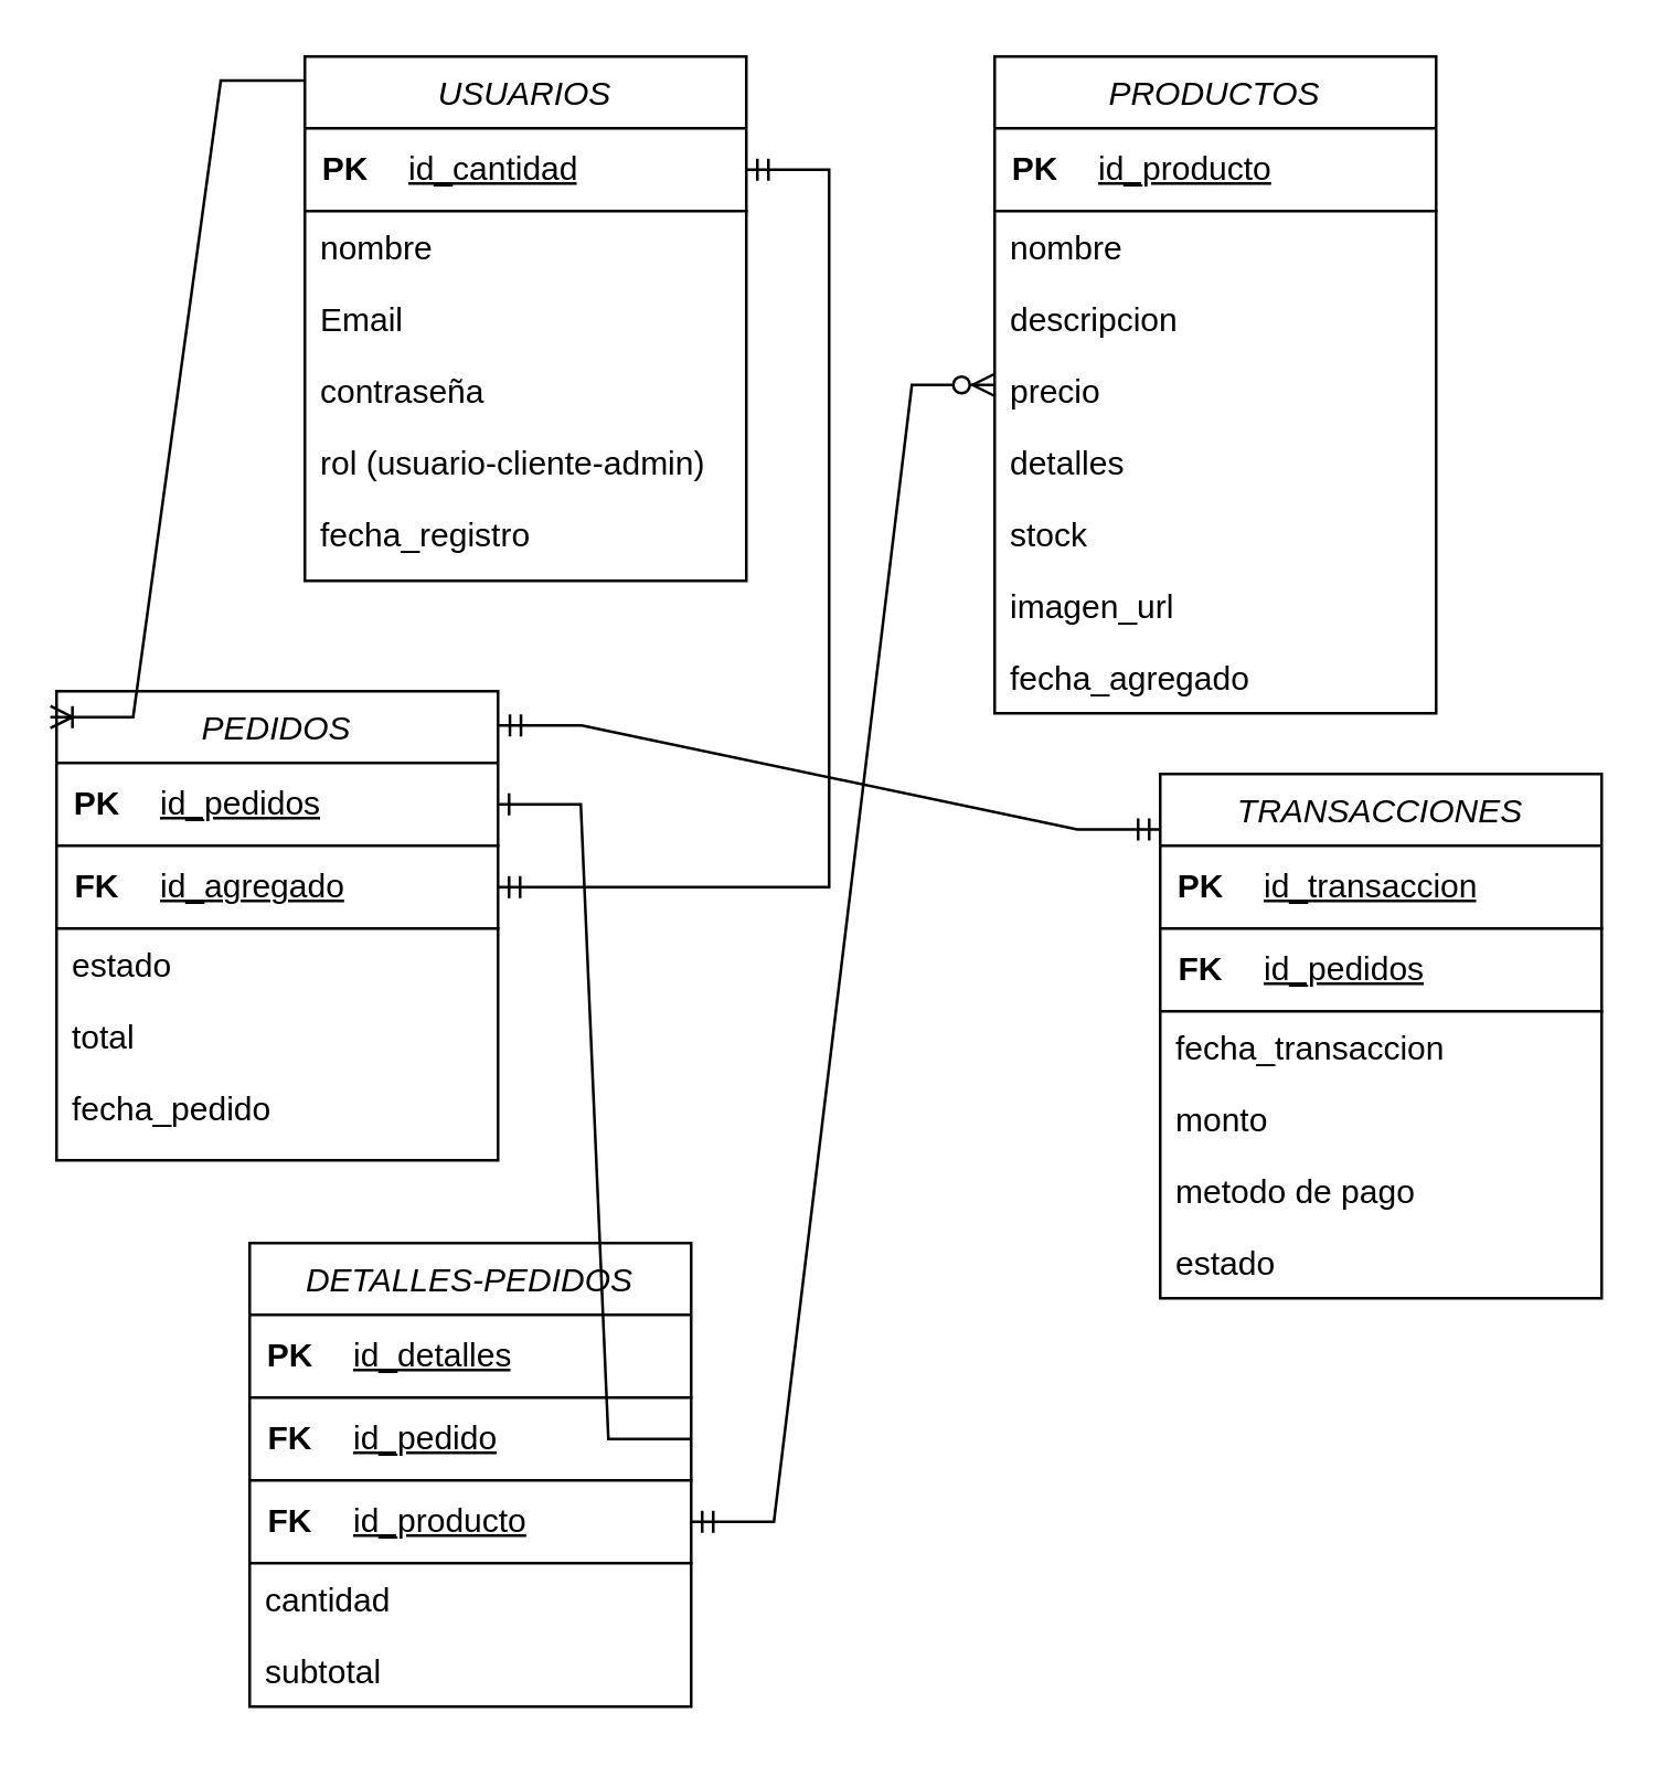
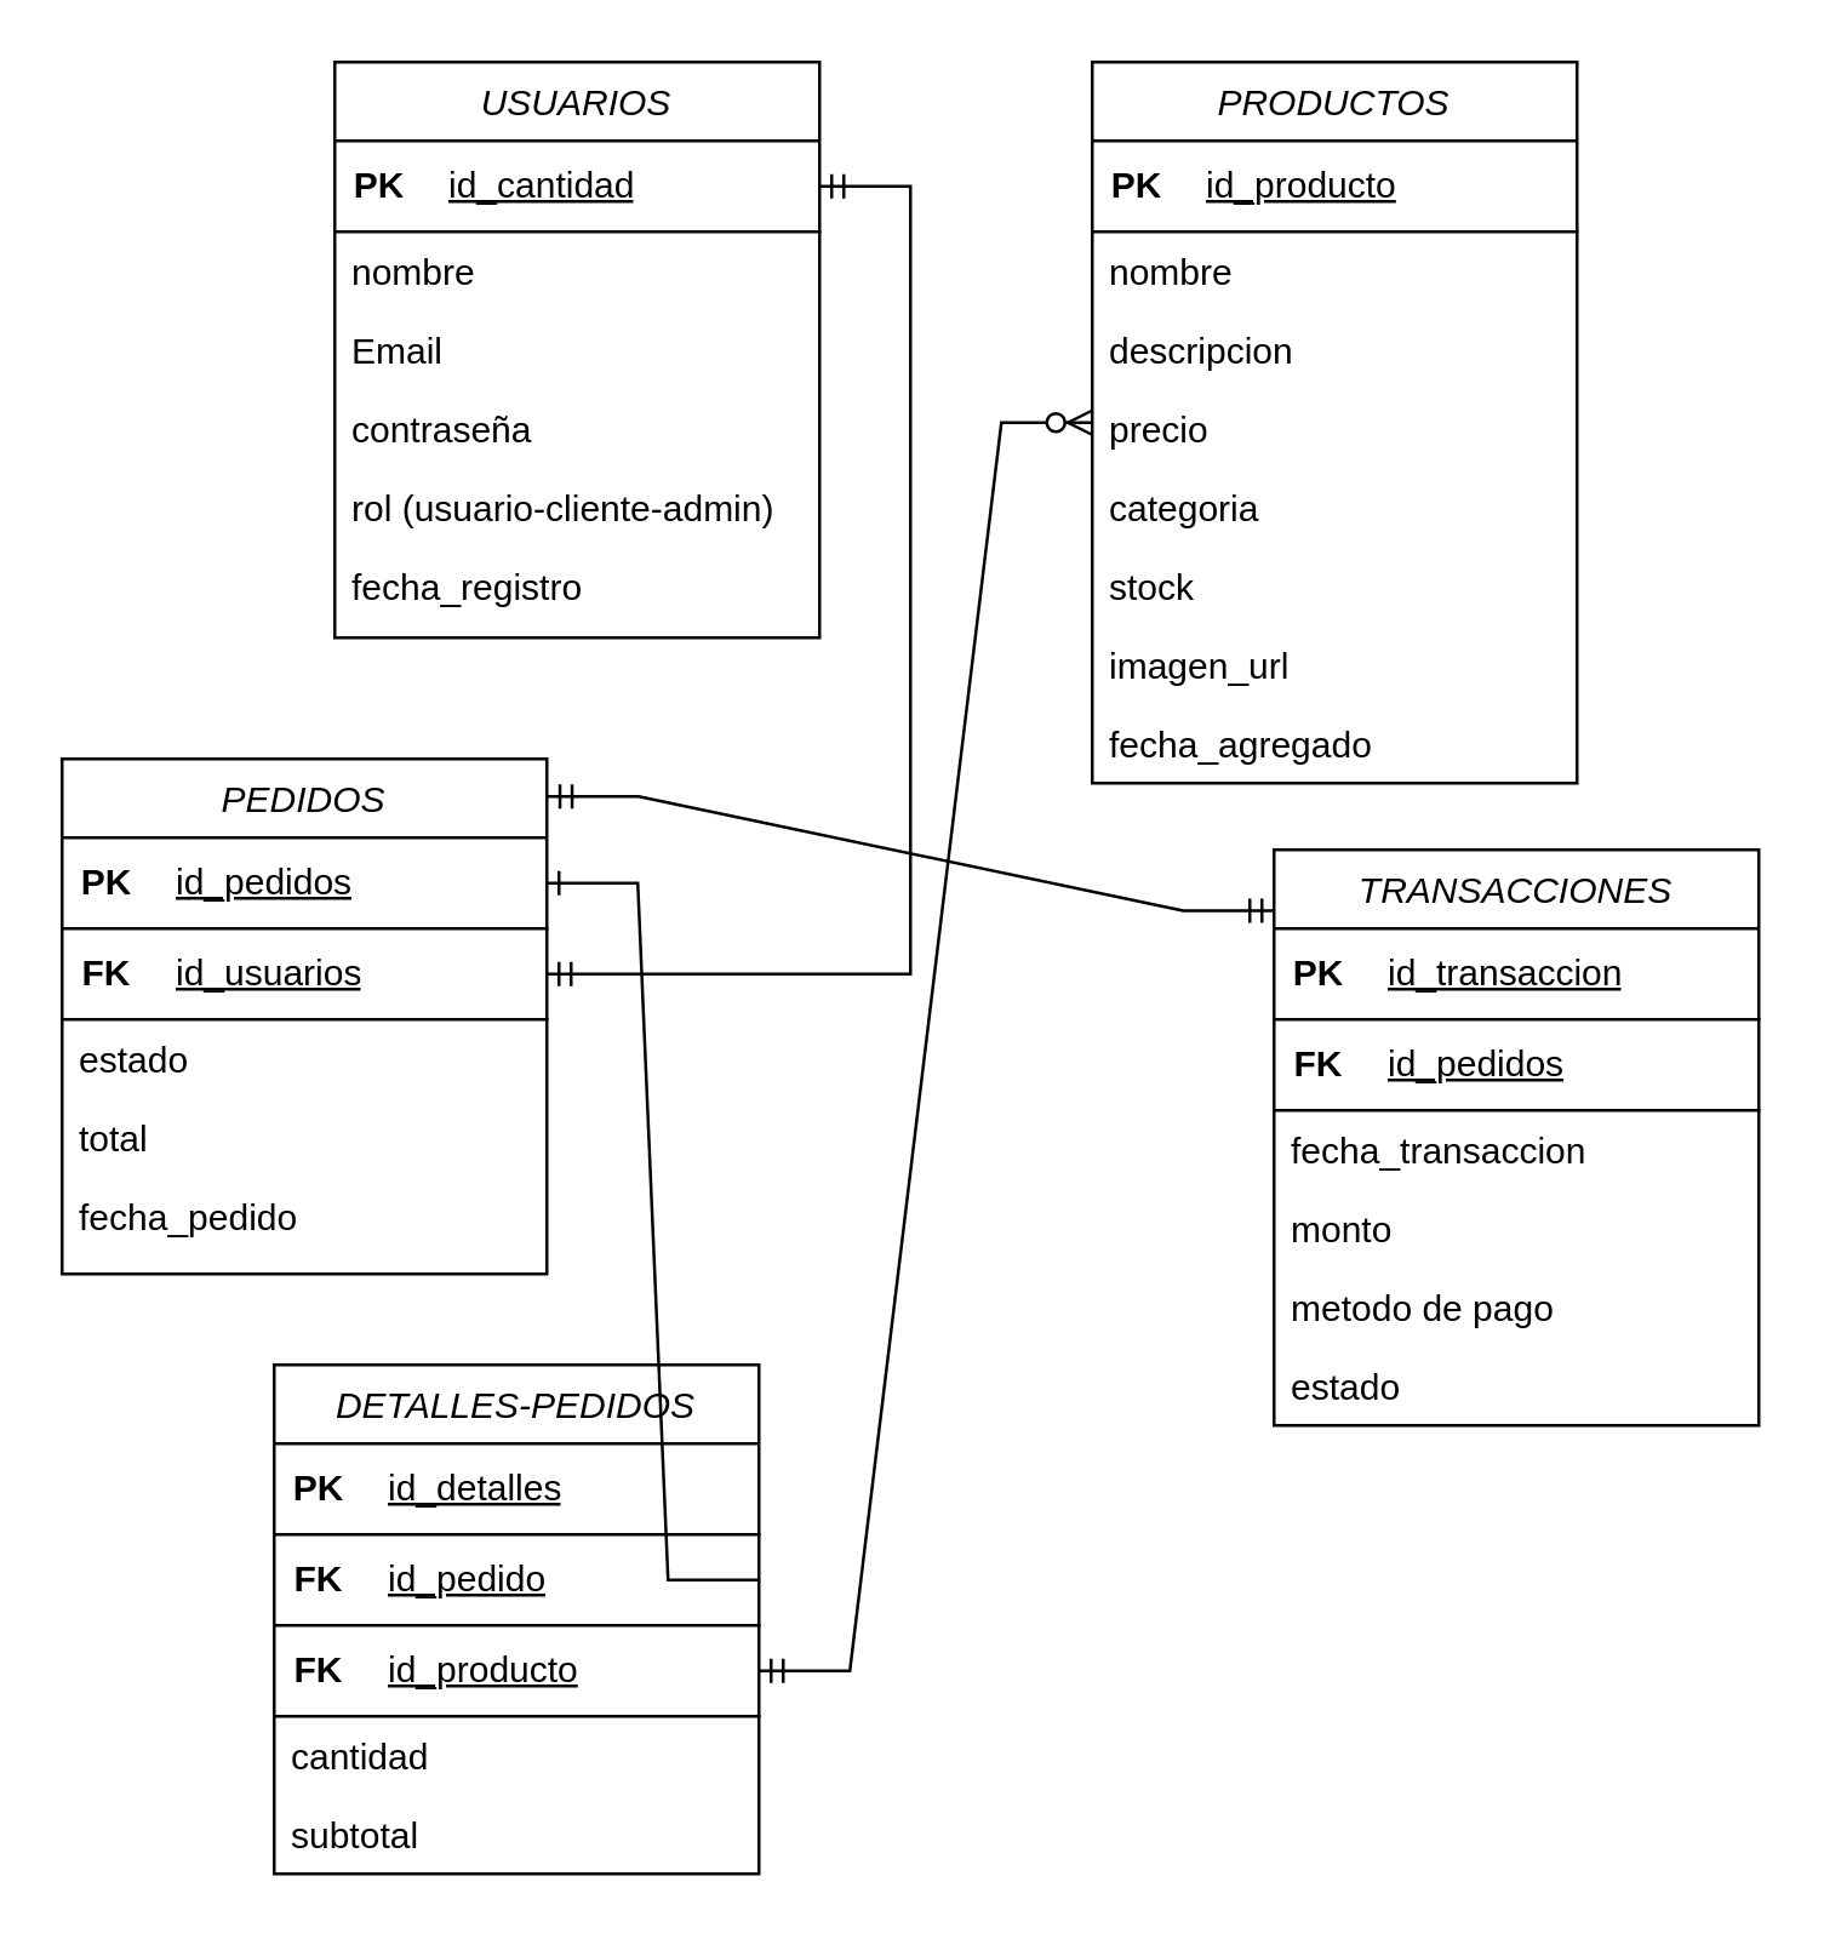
- <mxCell id="37" value="" style="edgeStyle=entityRelationEdgeStyle;fontSize=12;html=1;endArrow=ERoneToMany;rounded=0;entryX=-0.014;entryY=0.055;entryDx=0;entryDy=0;entryPerimeter=0;exitX=-0.003;exitY=0.046;exitDx=0;exitDy=0;exitPerimeter=0;" edge="1" parent="1" source="2" target="25"><mxGeometry width="100" height="100" relative="1" as="geometry"><mxPoint x="-80" y="358" as="sourcePoint" /><mxPoint x="0" y="258" as="targetPoint" /></mxGeometry></mxCell>
- <mxCell id="21" value="detalles" style="text;align=left;verticalAlign=top;spacingLeft=4;spacingRight=4;overflow=hidden;rotatable=0;points=[[0,0.5],[1,0.5]];portConstraint=eastwest;rounded=0;shadow=0;html=0;" vertex="1" parent="13"><mxGeometry y="134" width="160" height="26" as="geometry" /></mxCell>
+ <mxCell id="21" value="categoria" style="text;align=left;verticalAlign=top;spacingLeft=4;spacingRight=4;overflow=hidden;rotatable=0;points=[[0,0.5],[1,0.5]];portConstraint=eastwest;rounded=0;shadow=0;html=0;" vertex="1" parent="13"><mxGeometry y="134" width="160" height="26" as="geometry" /></mxCell>
- <mxCell id="33" value="&lt;span style=&quot;font-weight: 400; text-wrap-mode: nowrap;&quot;&gt;id_agregado&lt;/span&gt;" style="shape=partialRectangle;connectable=0;fillColor=none;top=0;left=0;bottom=0;right=0;align=left;spacingLeft=6;fontStyle=5;overflow=hidden;whiteSpace=wrap;html=1;" vertex="1" parent="31"><mxGeometry x="30" width="130" height="30" as="geometry"><mxRectangle width="130" height="30" as="alternateBounds" /></mxGeometry></mxCell>
+ <mxCell id="33" value="&lt;span style=&quot;font-weight: 400; text-wrap-mode: nowrap;&quot;&gt;id_usuarios&lt;/span&gt;" style="shape=partialRectangle;connectable=0;fillColor=none;top=0;left=0;bottom=0;right=0;align=left;spacingLeft=6;fontStyle=5;overflow=hidden;whiteSpace=wrap;html=1;" vertex="1" parent="31"><mxGeometry x="30" width="130" height="30" as="geometry"><mxRectangle width="130" height="30" as="alternateBounds" /></mxGeometry></mxCell>
